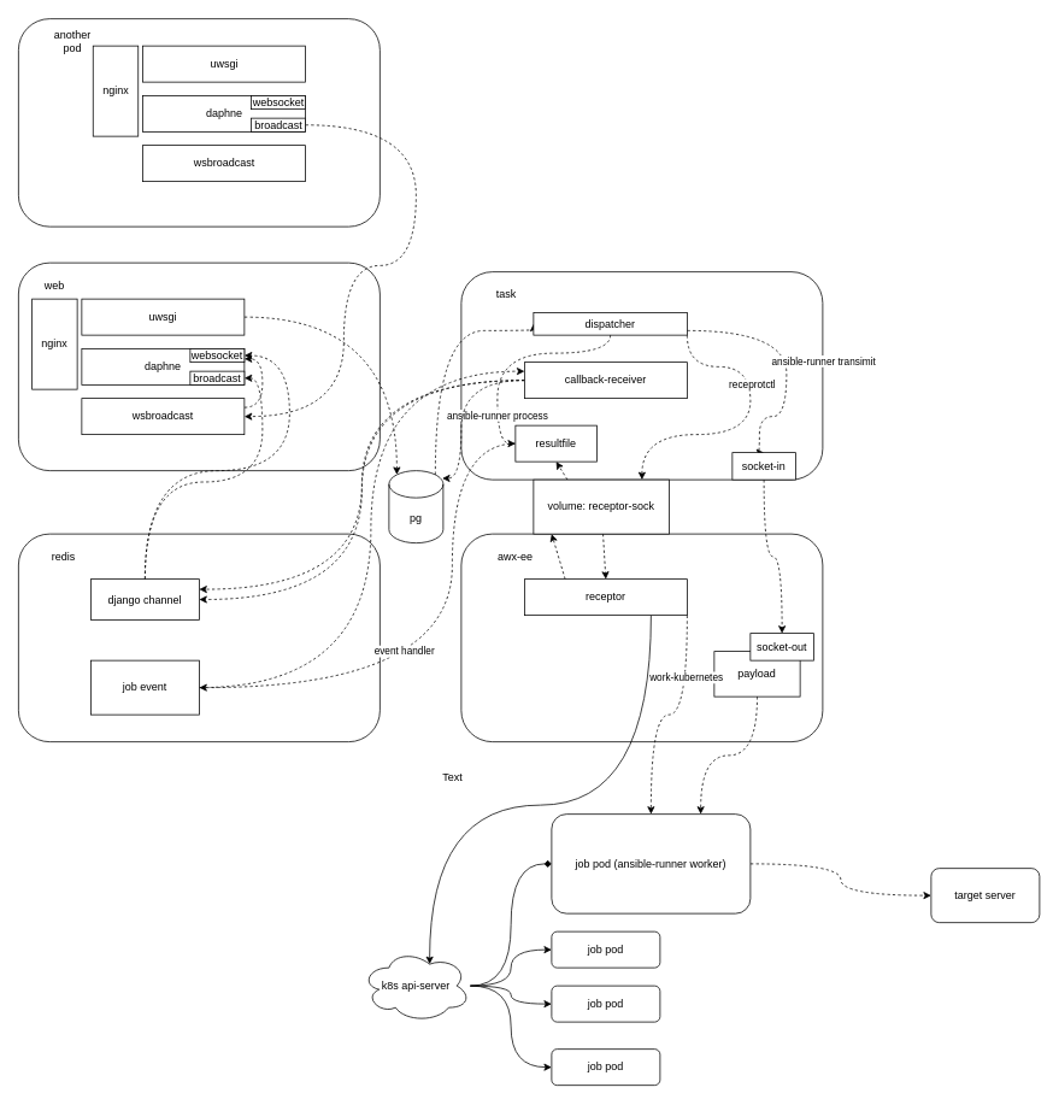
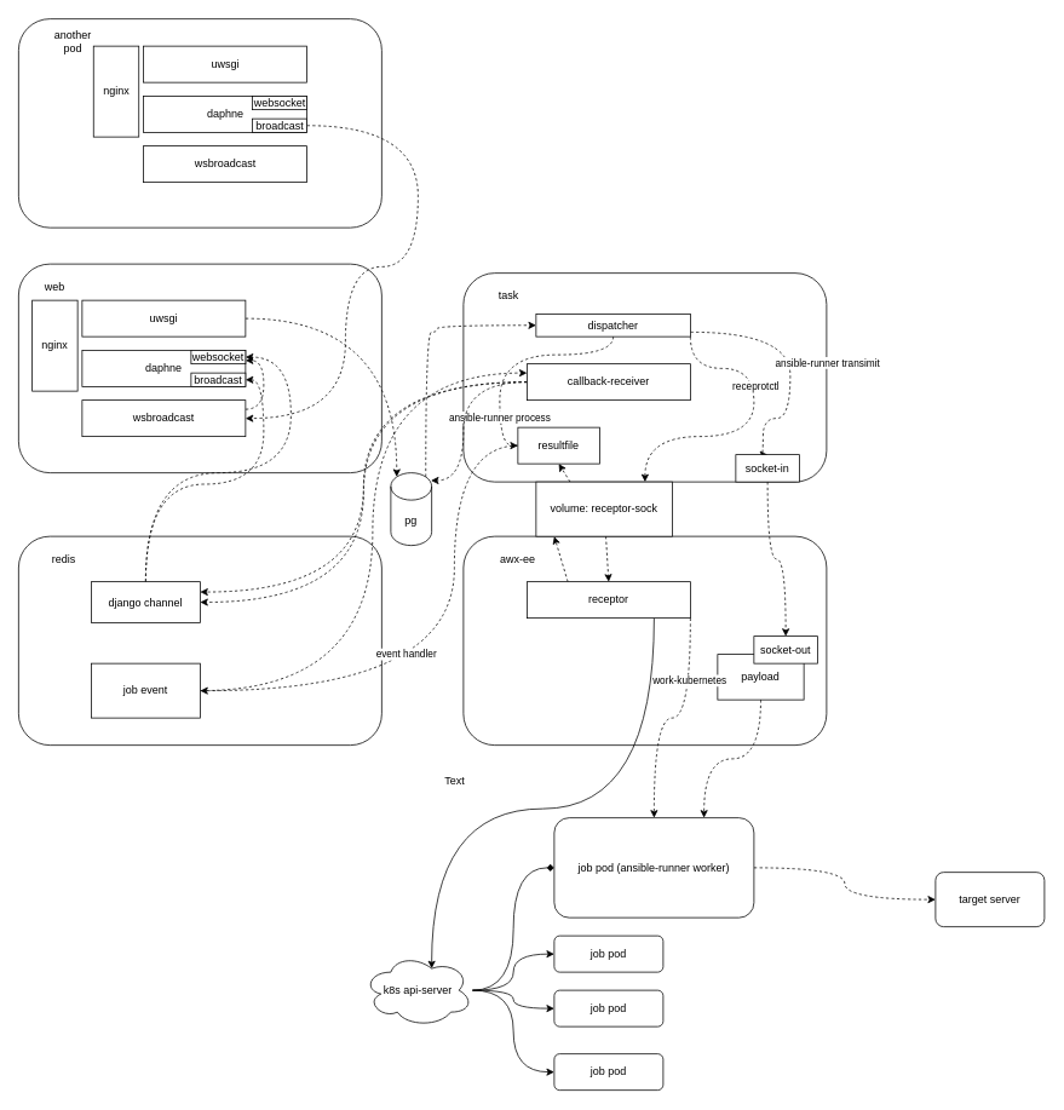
- <mxCell id="17" value="pg" style="shape=cylinder3;whiteSpace=wrap;html=1;boundedLbl=1;backgroundOutline=1;size=15;" vertex="1" parent="1"><mxGeometry x="430" y="520" width="60" height="80" as="geometry" /></mxCell>
+ <mxCell id="17" value="pg" style="shape=cylinder3;whiteSpace=wrap;html=1;boundedLbl=1;backgroundOutline=1;size=15;" vertex="1" parent="1"><mxGeometry x="430" y="520" width="45" height="80" as="geometry" /></mxCell>
